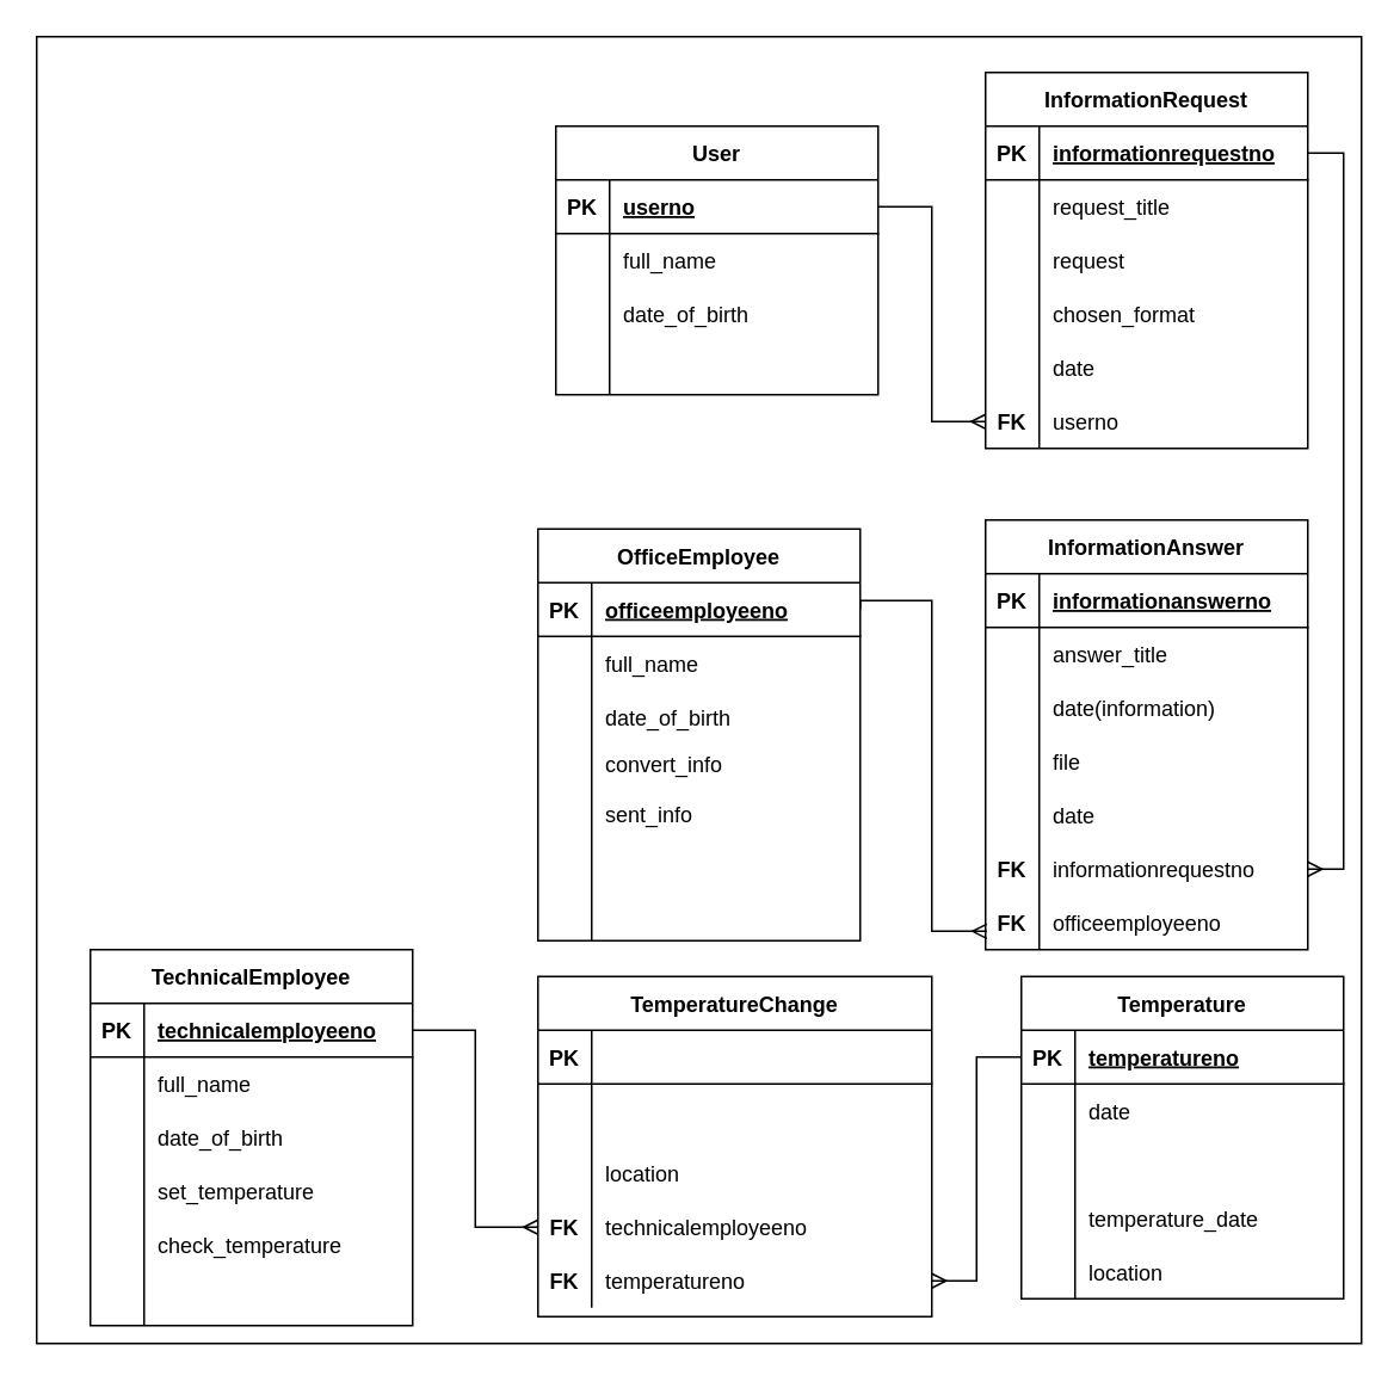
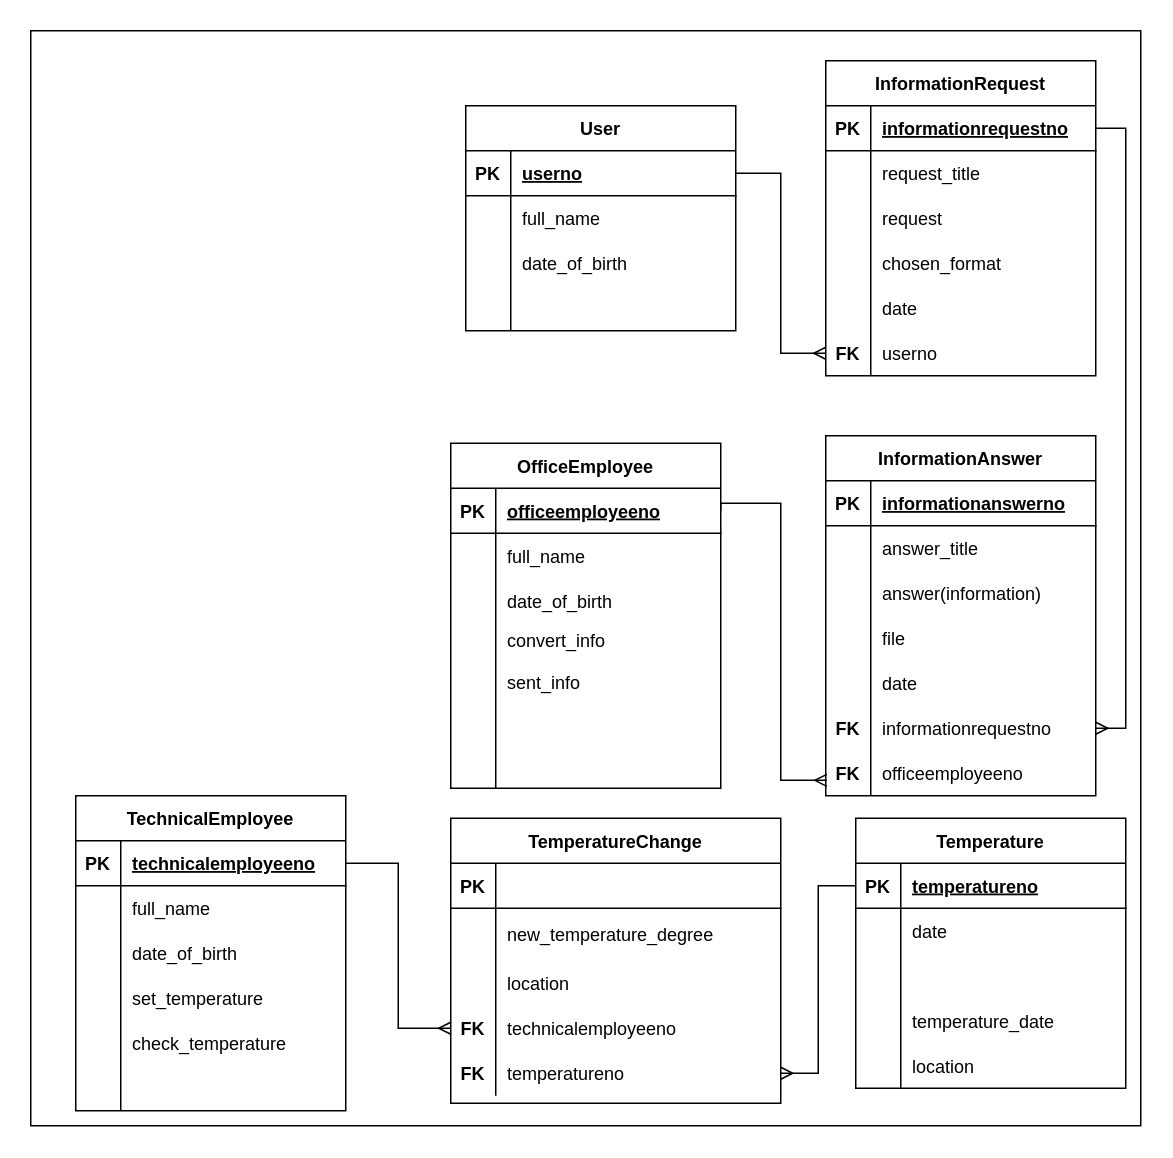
- <mxCell id="82" value="date(information)" style="shape=partialRectangle;connectable=0;fillColor=none;top=0;left=0;bottom=0;right=0;align=left;spacingLeft=6;overflow=hidden;" parent="80" vertex="1"><mxGeometry x="30" width="150" height="30" as="geometry"><mxRectangle width="150" height="30" as="alternateBounds" /></mxGeometry></mxCell>
+ <mxCell id="82" value="answer(information)" style="shape=partialRectangle;connectable=0;fillColor=none;top=0;left=0;bottom=0;right=0;align=left;spacingLeft=6;overflow=hidden;" parent="80" vertex="1"><mxGeometry x="30" width="150" height="30" as="geometry"><mxRectangle width="150" height="30" as="alternateBounds" /></mxGeometry></mxCell>
+ <mxCell id="115" value="new_temperature_degree" style="shape=partialRectangle;connectable=0;fillColor=none;top=0;left=0;bottom=0;right=0;align=left;spacingLeft=6;overflow=hidden;" parent="113" vertex="1"><mxGeometry x="30" width="190" height="35" as="geometry"><mxRectangle width="190" height="35" as="alternateBounds" /></mxGeometry></mxCell>
